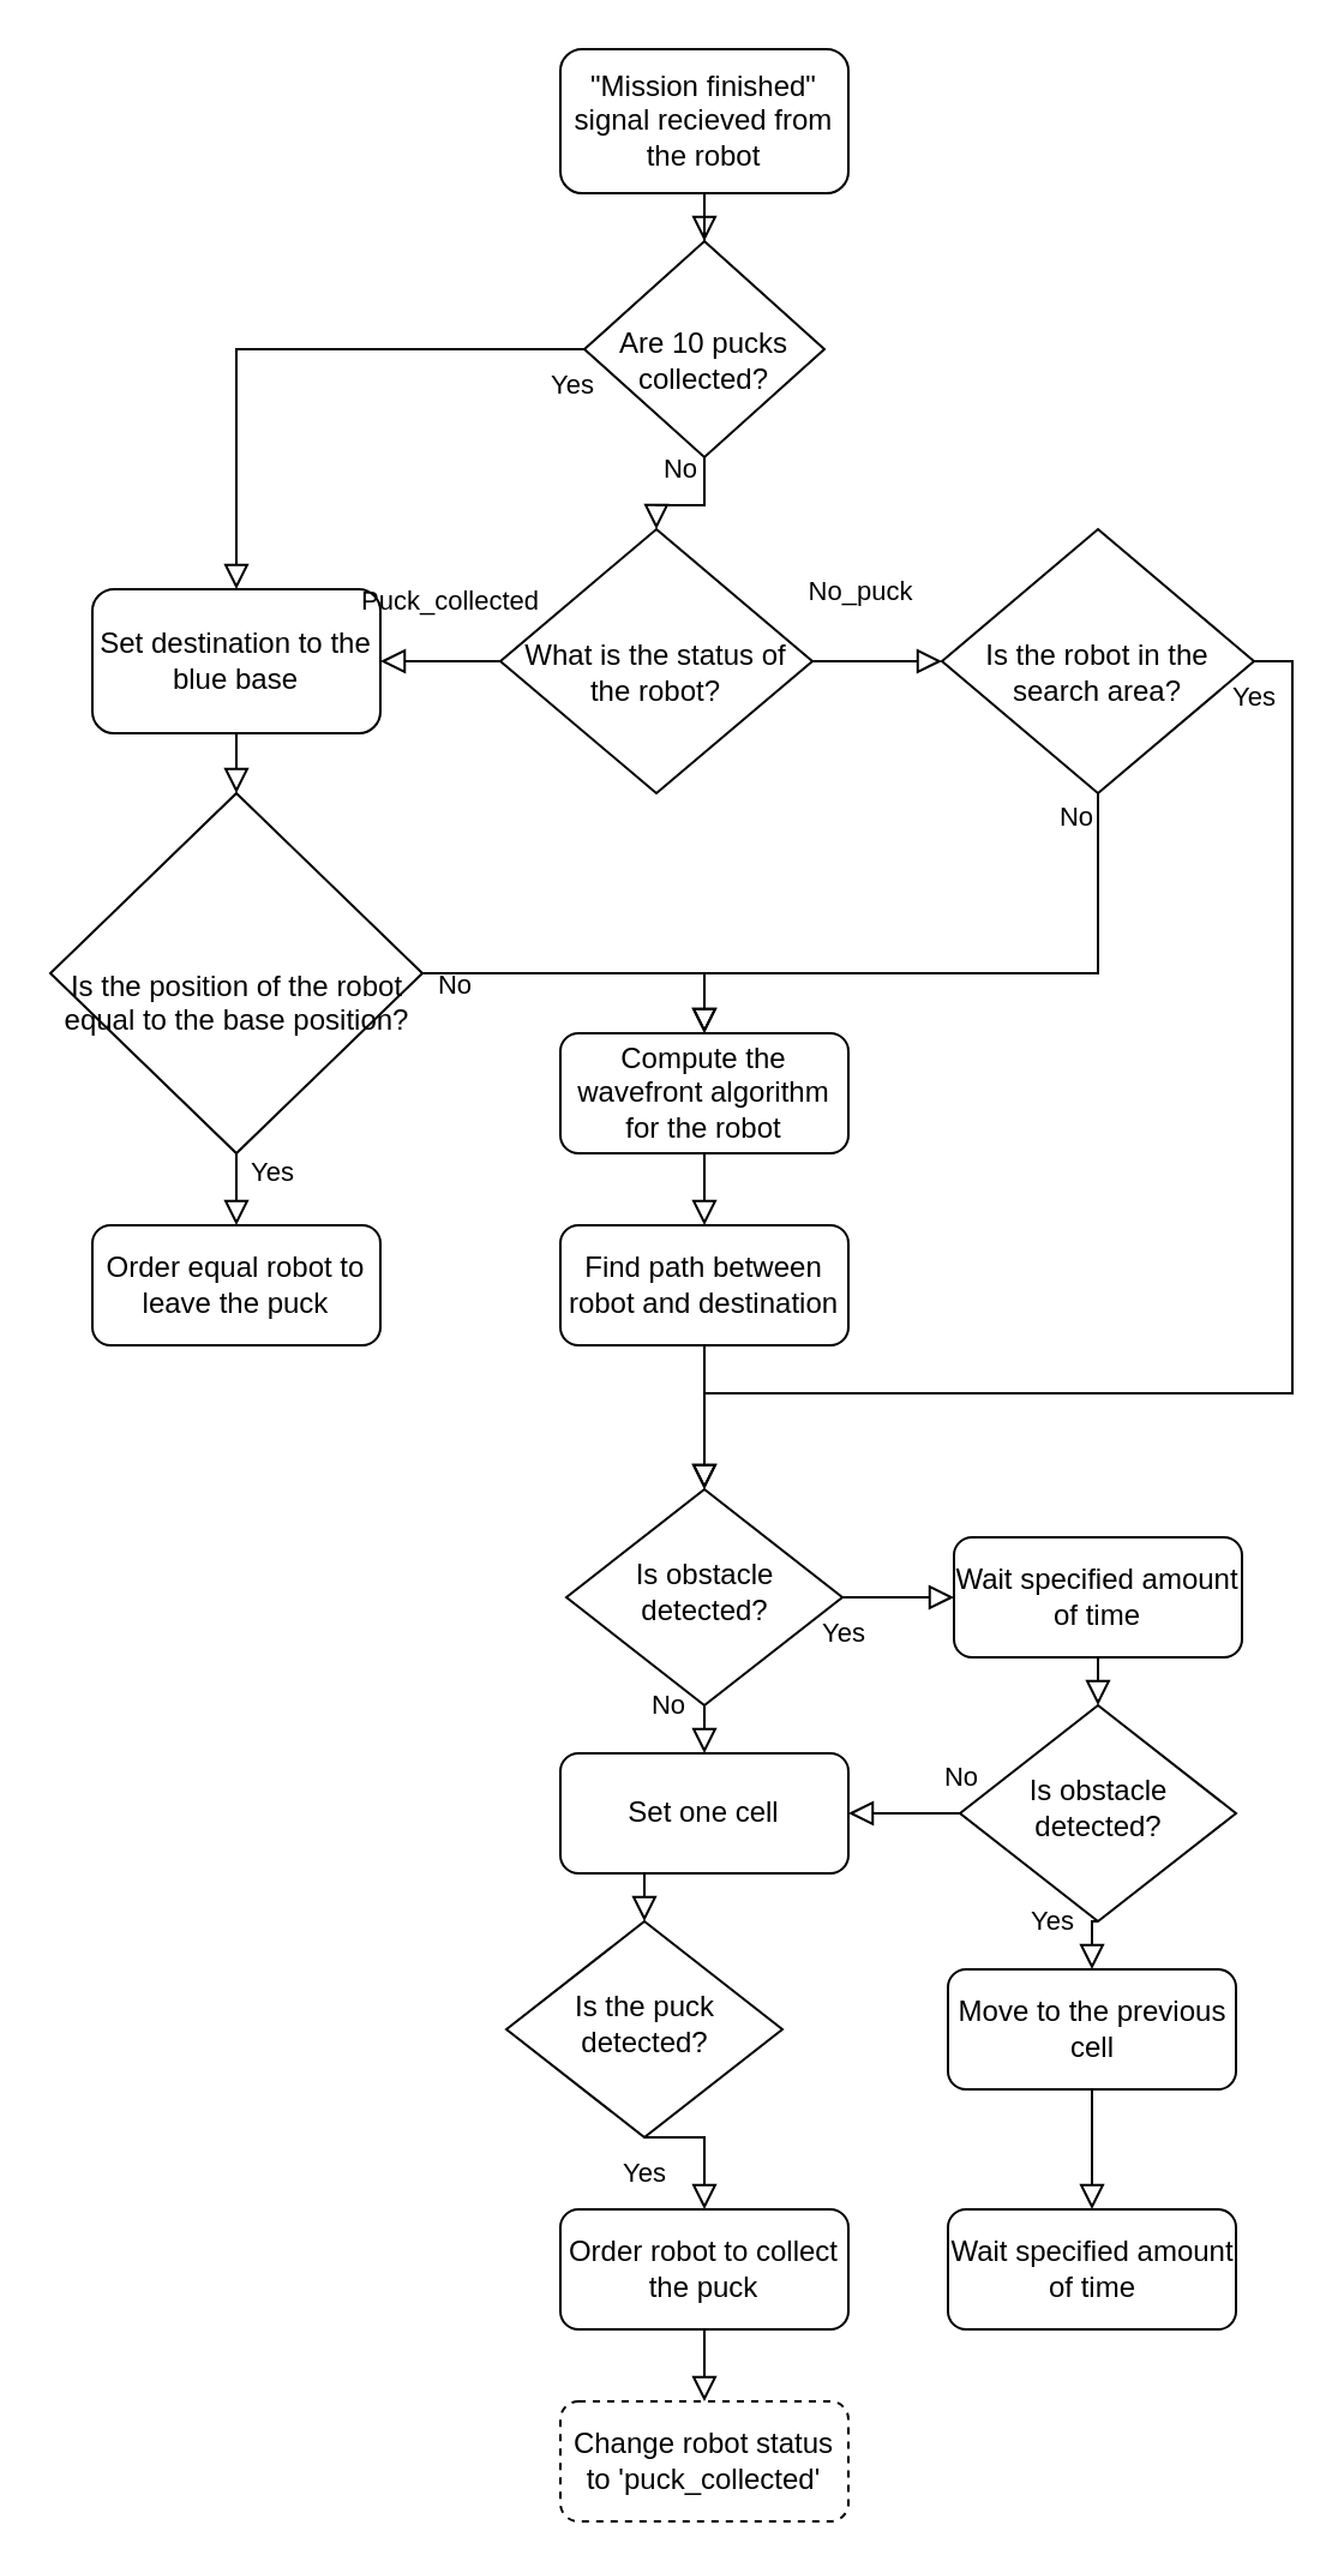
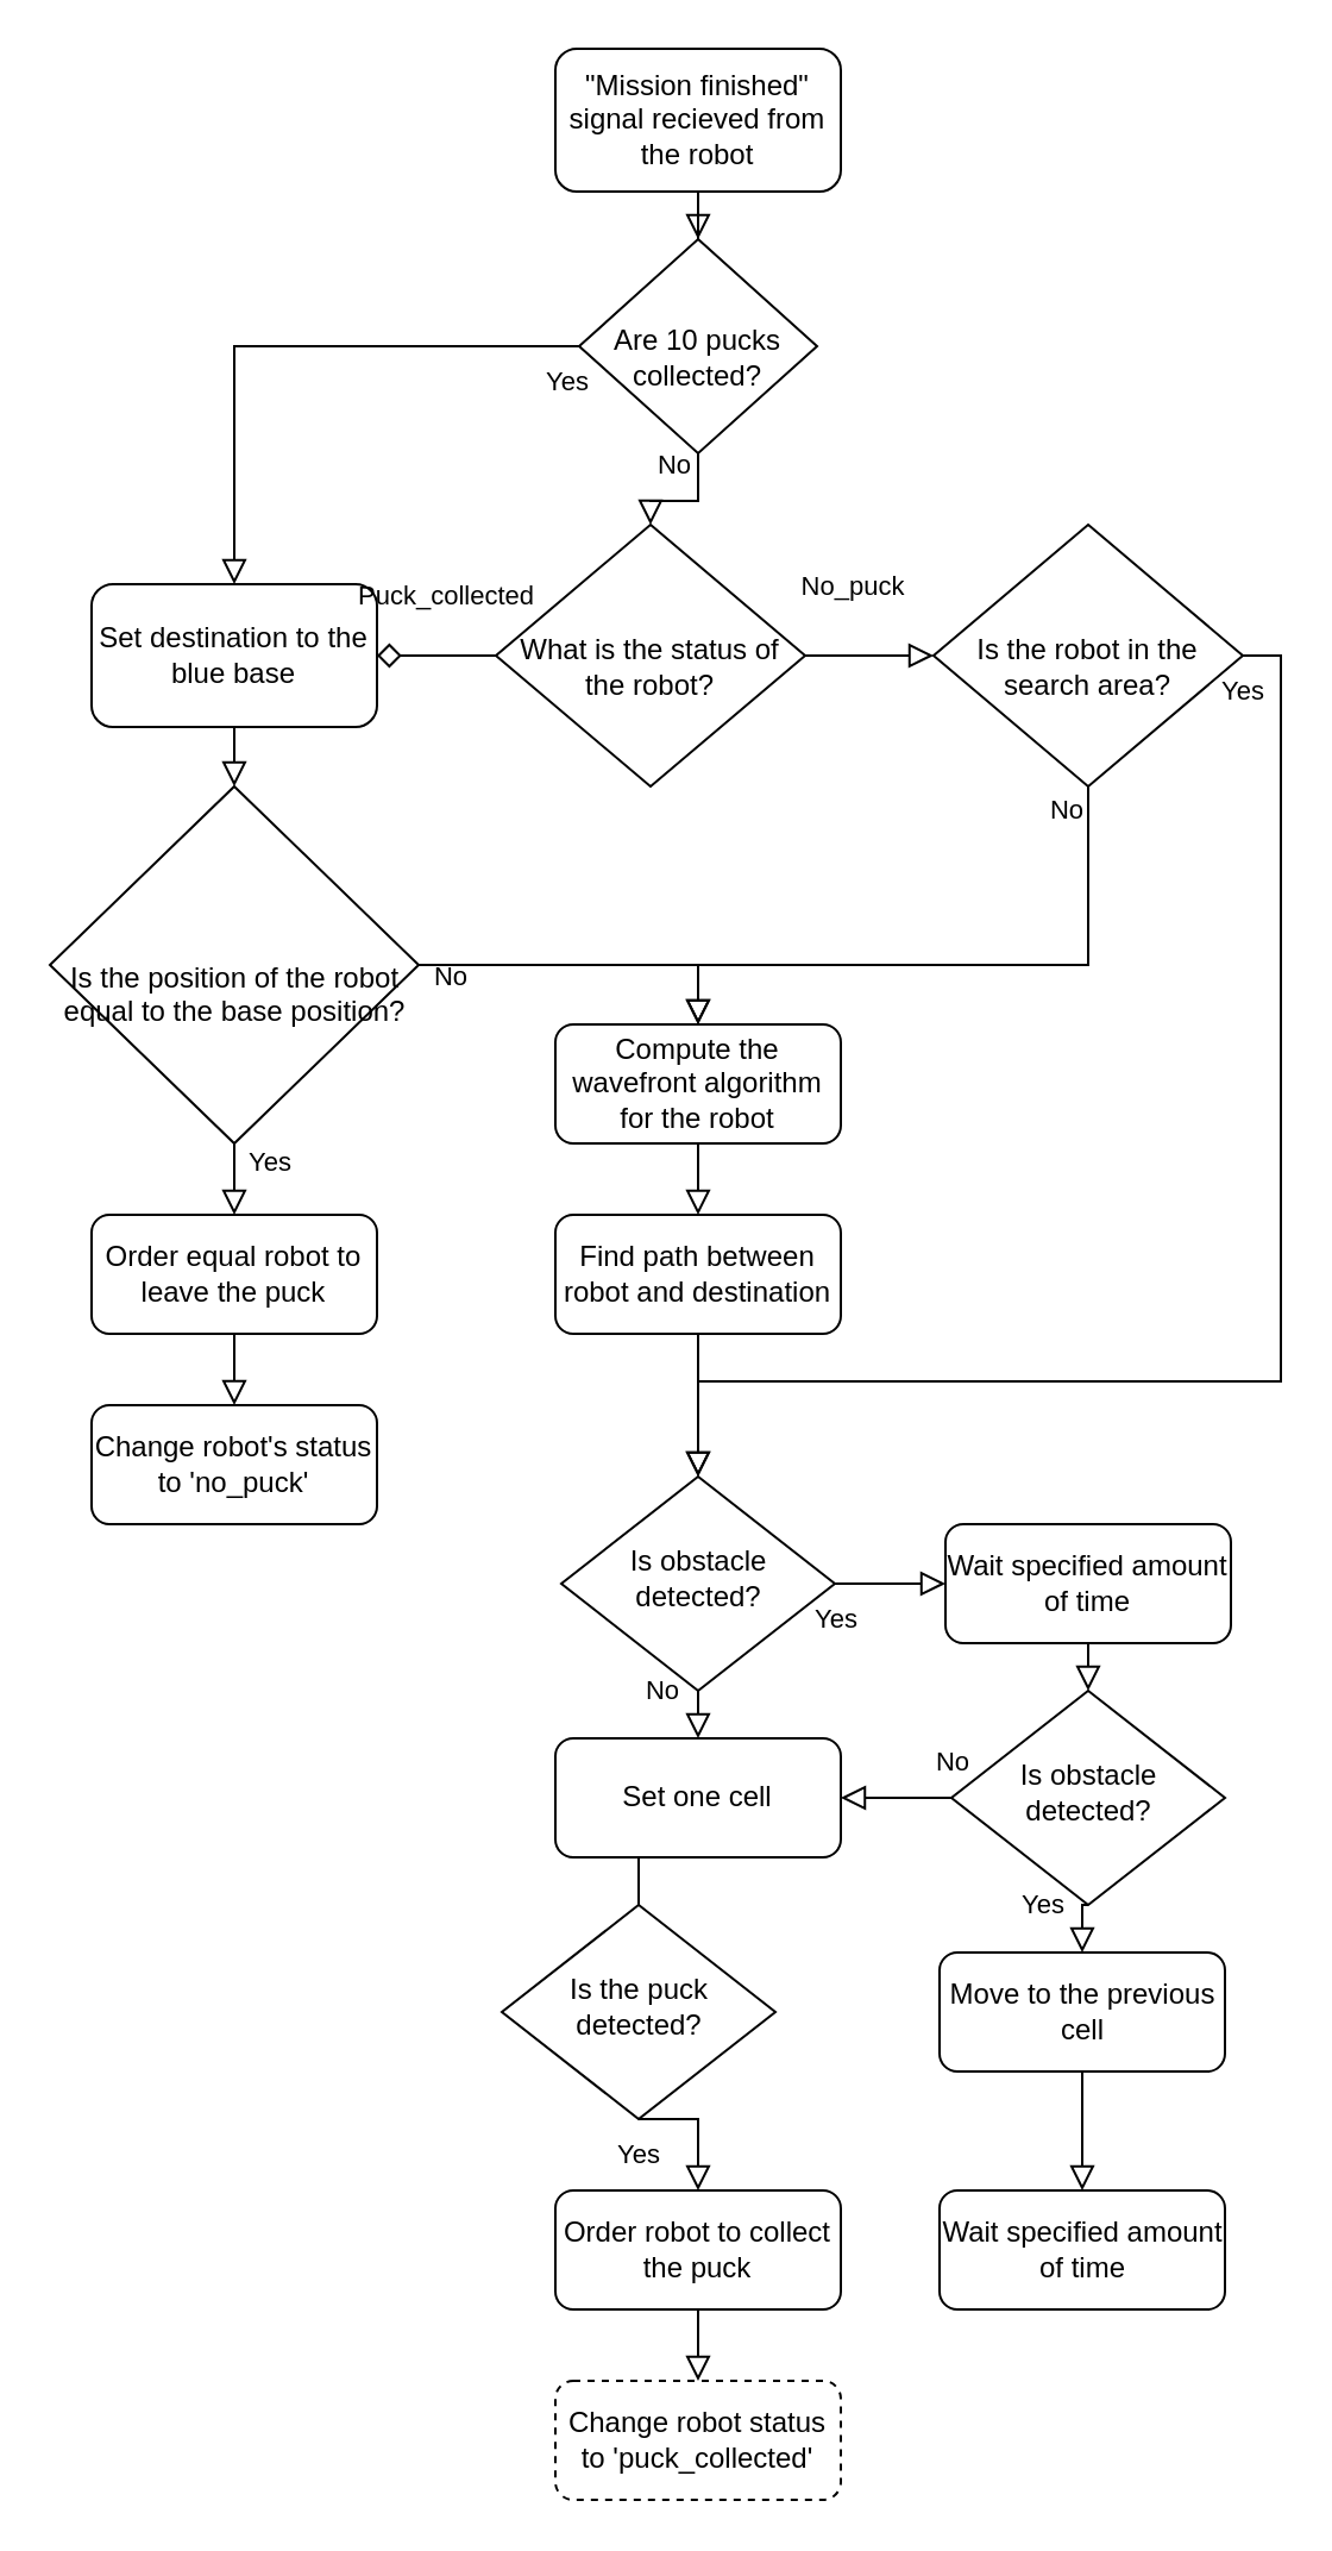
- <mxCell id="9" value="&lt;div&gt;Puck_collected&lt;/div&gt;" style="edgeStyle=orthogonalEdgeStyle;rounded=0;jettySize=auto;orthogonalLoop=1;fontSize=11;endArrow=block;endFill=0;endSize=8;strokeWidth=1;shadow=0;labelBackgroundColor=none;exitX=0;exitY=0.5;exitDx=0;exitDy=0;html=1;entryX=1;entryY=0.5;entryDx=0;entryDy=0;" edge="1" parent="1" source="8" target="7"><mxGeometry x="-0.143" y="-25" relative="1" as="geometry"><mxPoint x="178" y="430" as="sourcePoint" /><mxPoint x="118" y="360" as="targetPoint" /><mxPoint as="offset" /></mxGeometry></mxCell>
+ <mxCell id="9" value="&lt;div&gt;Puck_collected&lt;/div&gt;" style="edgeStyle=orthogonalEdgeStyle;rounded=0;jettySize=auto;orthogonalLoop=1;fontSize=11;endArrow=diamond;endFill=0;endSize=8;strokeWidth=1;shadow=0;labelBackgroundColor=none;exitX=0;exitY=0.5;exitDx=0;exitDy=0;html=1;entryX=1;entryY=0.5;entryDx=0;entryDy=0;" edge="1" parent="1" source="8" target="7"><mxGeometry x="-0.143" y="-25" relative="1" as="geometry"><mxPoint x="178" y="430" as="sourcePoint" /><mxPoint x="118" y="360" as="targetPoint" /><mxPoint as="offset" /></mxGeometry></mxCell>
+ <mxCell id="15" value="" style="rounded=0;html=1;jettySize=auto;orthogonalLoop=1;fontSize=11;endArrow=block;endFill=0;endSize=8;strokeWidth=1;shadow=0;labelBackgroundColor=none;edgeStyle=orthogonalEdgeStyle;exitX=0.5;exitY=1;exitDx=0;exitDy=0;entryX=0.5;entryY=0;entryDx=0;entryDy=0;" edge="1" parent="1" source="14" target="13"><mxGeometry relative="1" as="geometry"><mxPoint x="100.5" y="650" as="sourcePoint" /><mxPoint x="-47" y="630" as="targetPoint" /><Array as="points" /></mxGeometry></mxCell>
+ <mxCell id="13" value="Change robot's status to 'no_puck'" style="rounded=1;whiteSpace=wrap;html=1;fontSize=12;glass=0;strokeWidth=1;shadow=0;" vertex="1" parent="1"><mxGeometry x="38" y="590" width="120" height="50" as="geometry" /></mxCell>
- <mxCell id="30" value="" style="rounded=0;html=1;jettySize=auto;orthogonalLoop=1;fontSize=11;endArrow=block;endFill=0;endSize=8;strokeWidth=1;shadow=0;labelBackgroundColor=none;edgeStyle=orthogonalEdgeStyle;exitX=0.5;exitY=1;exitDx=0;exitDy=0;entryX=0.5;entryY=0;entryDx=0;entryDy=0;" edge="1" parent="1" source="28" target="29"><mxGeometry relative="1" as="geometry"><mxPoint x="159" y="670" as="sourcePoint" /><mxPoint x="159" y="715" as="targetPoint" /><Array as="points" /></mxGeometry></mxCell>
+ <mxCell id="30" value="" style="rounded=0;html=1;jettySize=auto;orthogonalLoop=1;fontSize=11;endArrow=none;endFill=0;endSize=8;strokeWidth=1;shadow=0;labelBackgroundColor=none;edgeStyle=orthogonalEdgeStyle;exitX=0.5;exitY=1;exitDx=0;exitDy=0;entryX=0.5;entryY=0;entryDx=0;entryDy=0;" edge="1" parent="1" source="28" target="29"><mxGeometry relative="1" as="geometry"><mxPoint x="159" y="670" as="sourcePoint" /><mxPoint x="159" y="715" as="targetPoint" /><Array as="points" /></mxGeometry></mxCell>
